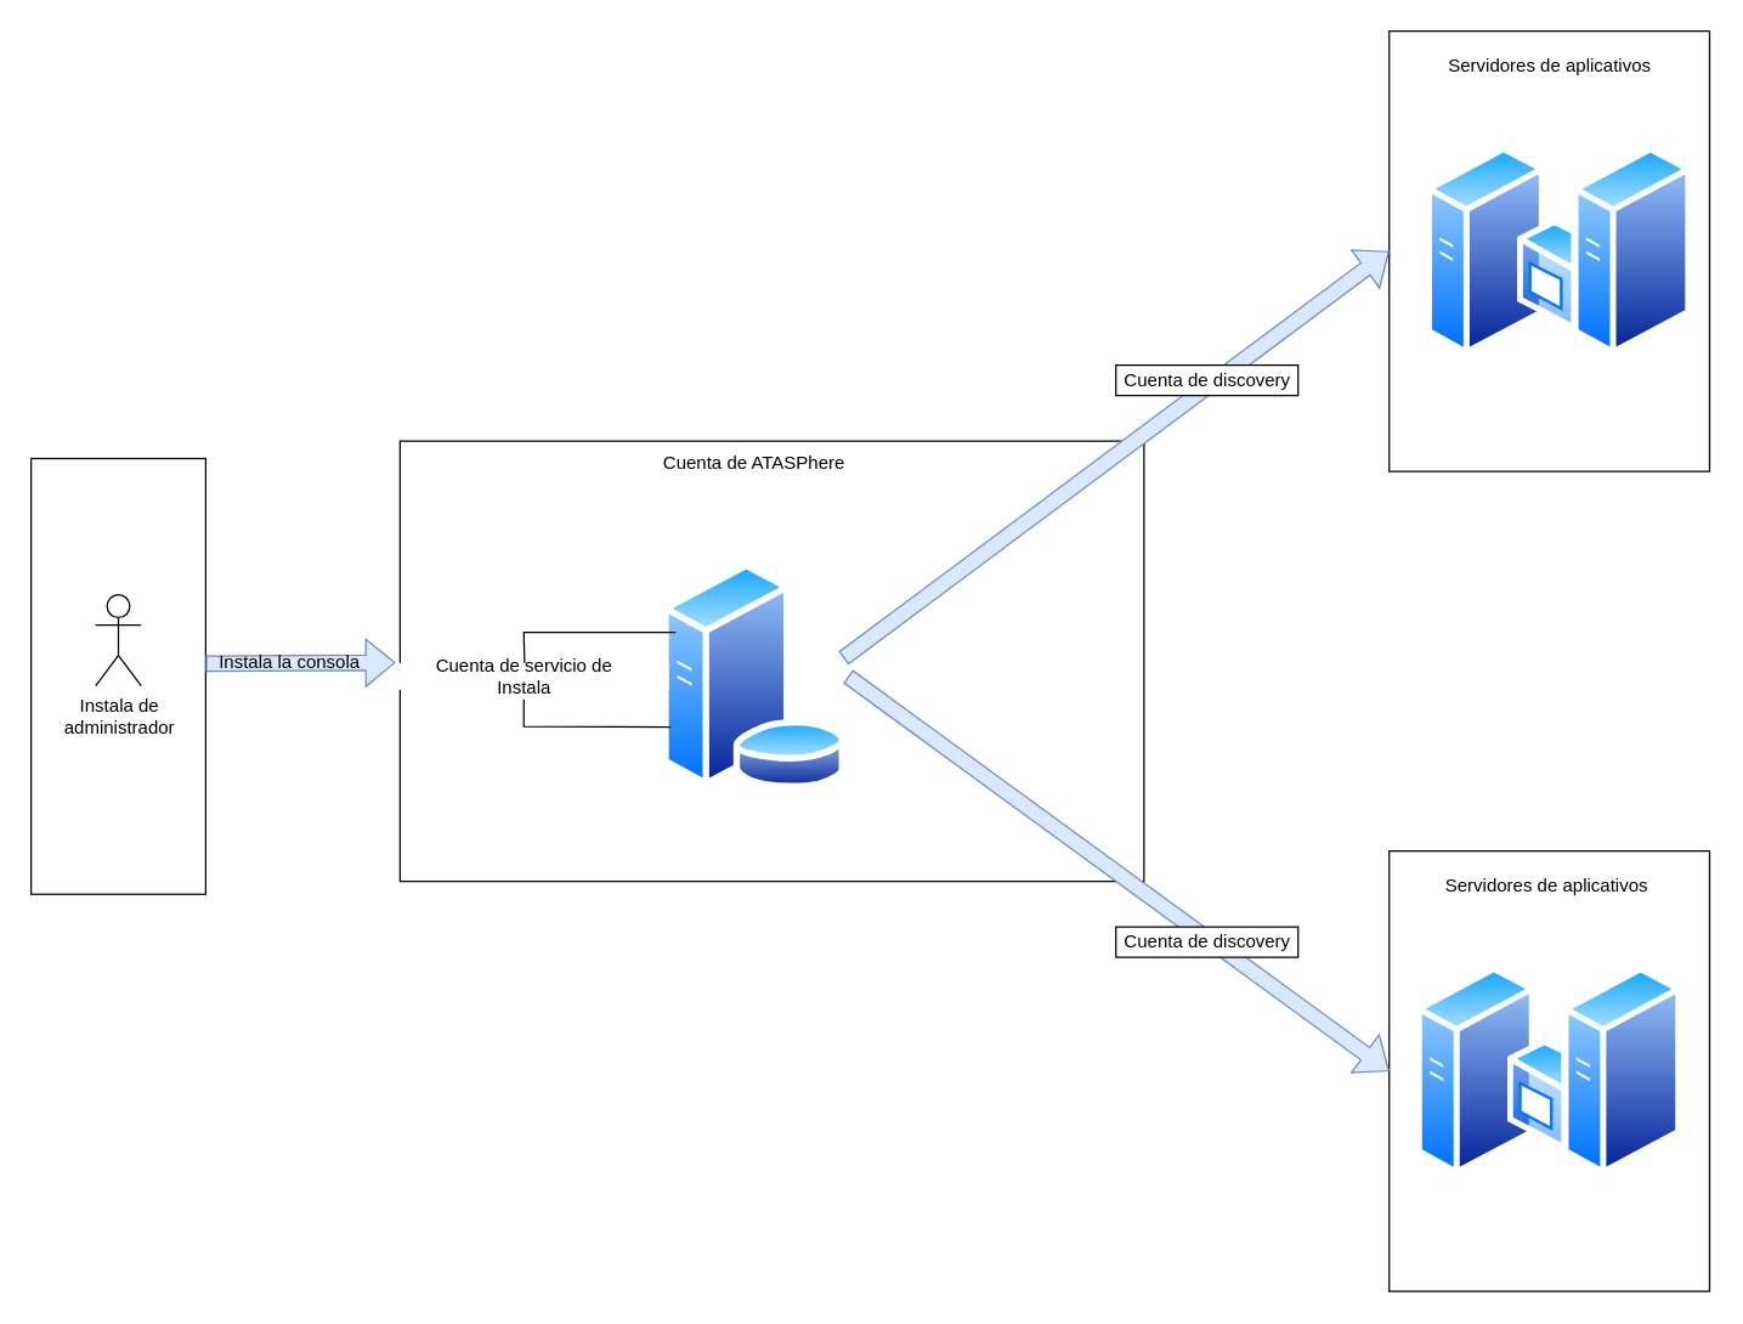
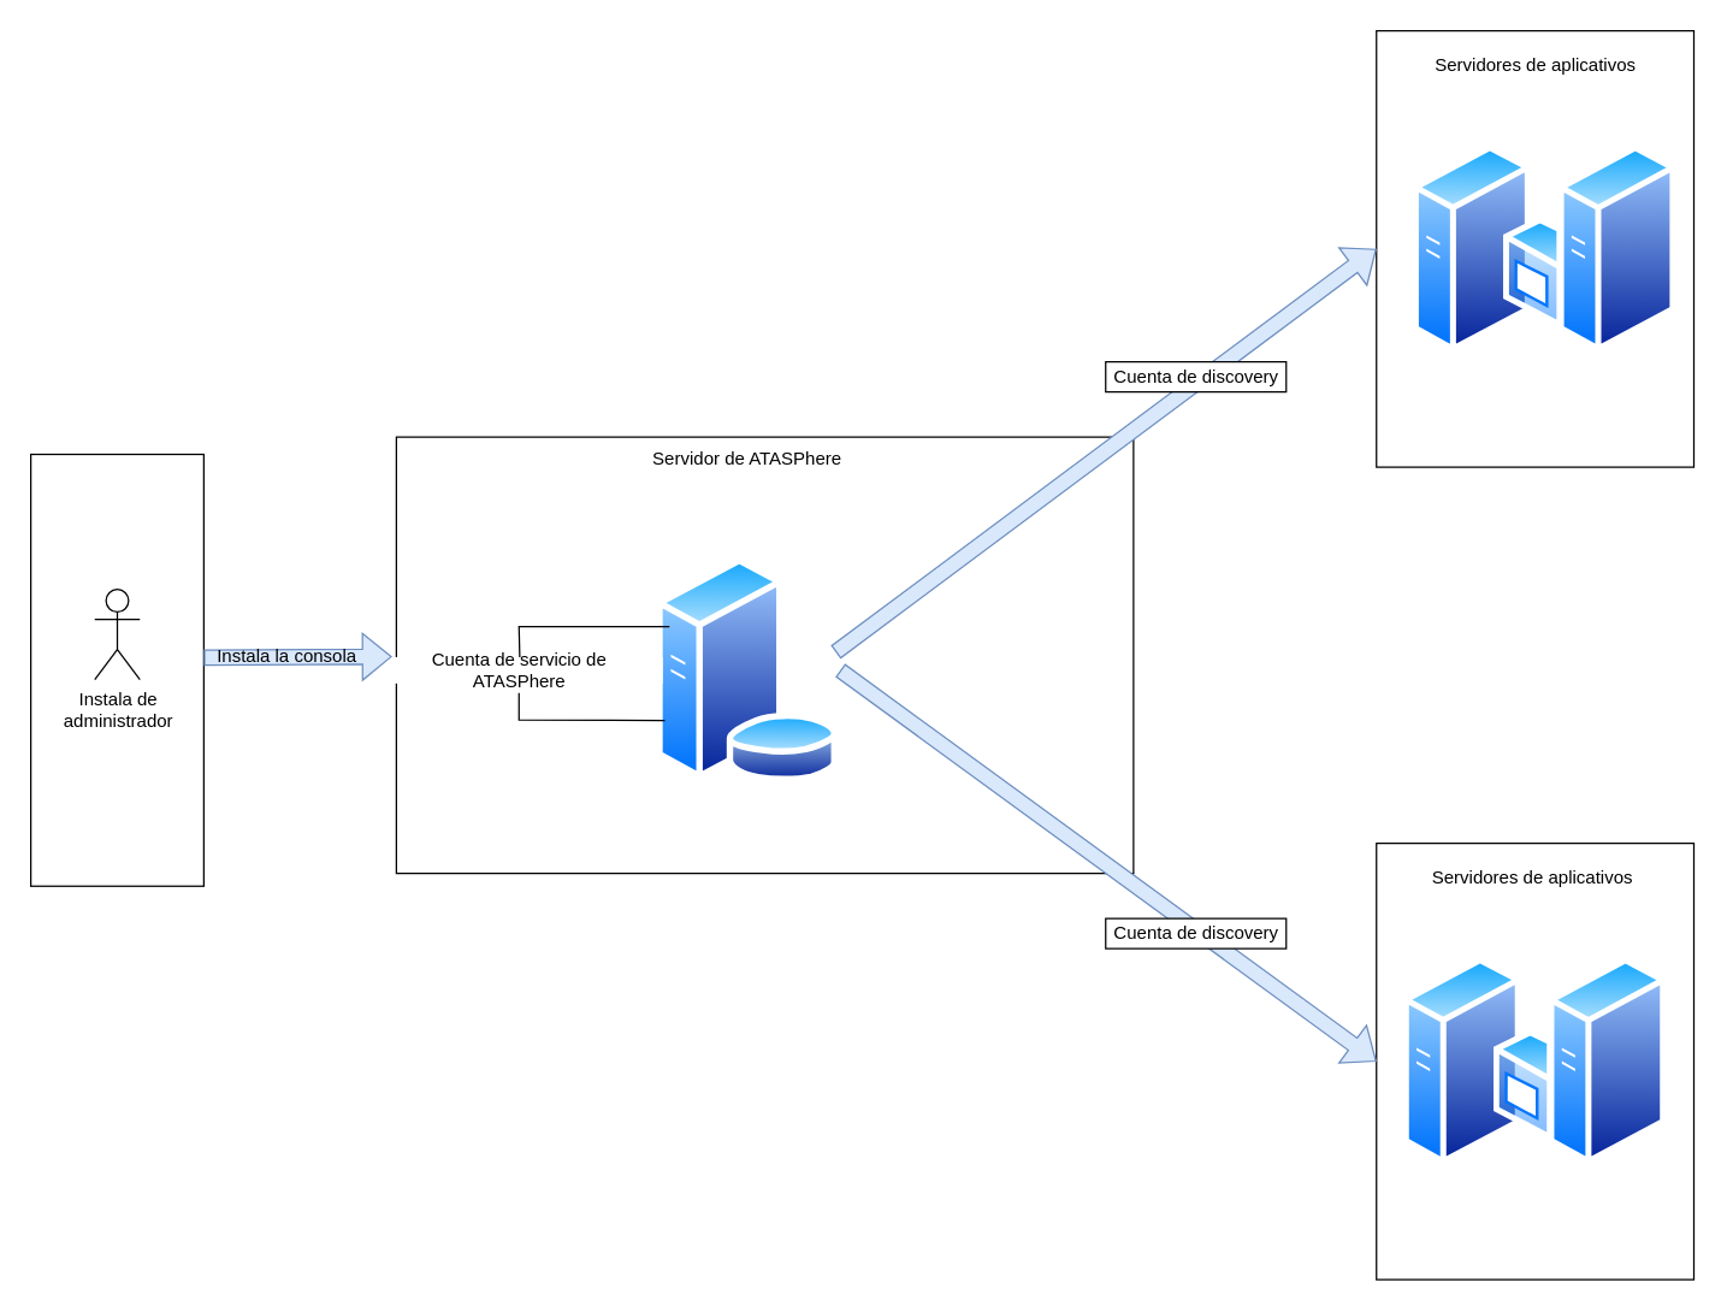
- <mxCell id="11" value="Cuenta de ATASPhere" style="rounded=0;whiteSpace=wrap;html=1;strokeColor=none;fillColor=none;" vertex="1" parent="1"><mxGeometry x="331.2" y="300" width="331.2" height="10" as="geometry" /></mxCell>
+ <mxCell id="11" value="Servidor de ATASPhere" style="rounded=0;whiteSpace=wrap;html=1;strokeColor=none;fillColor=none;" vertex="1" parent="1"><mxGeometry x="331.2" y="300" width="331.2" height="10" as="geometry" /></mxCell>
- <mxCell id="13" value="Cuenta de servicio de &lt;br&gt;Instala" style="rounded=0;whiteSpace=wrap;html=1;strokeColor=none;" vertex="1" parent="1"><mxGeometry x="250" y="436.25" width="190" height="17.5" as="geometry" /></mxCell>
+ <mxCell id="13" value="Cuenta de servicio de &lt;br&gt;ATASPhere" style="rounded=0;whiteSpace=wrap;html=1;strokeColor=none;" vertex="1" parent="1"><mxGeometry x="250" y="436.25" width="190" height="17.5" as="geometry" /></mxCell>
